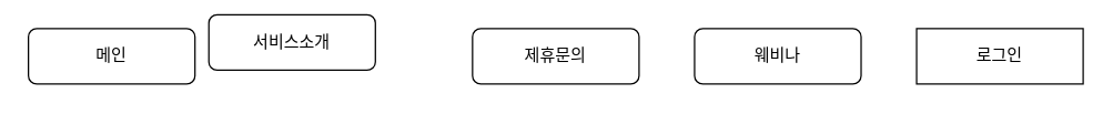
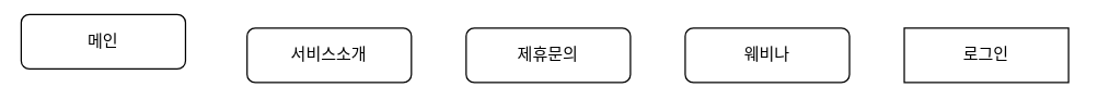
- <mxCell id="3" value="서비스소개" style="rounded=1;whiteSpace=wrap;html=1;" vertex="1" parent="1"><mxGeometry x="150" y="10" width="120" height="40" as="geometry" /></mxCell>
+ <mxCell id="3" value="서비스소개" style="rounded=1;whiteSpace=wrap;html=1;" vertex="1" parent="1"><mxGeometry x="180" y="20" width="120" height="40" as="geometry" /></mxCell>
- <mxCell id="2" value="메인" style="rounded=1;whiteSpace=wrap;html=1;" vertex="1" parent="1"><mxGeometry x="20" y="20" width="120" height="40" as="geometry" /></mxCell>
+ <mxCell id="2" value="메인" style="rounded=1;whiteSpace=wrap;html=1;" vertex="1" parent="1"><mxGeometry x="15" y="10" width="120" height="40" as="geometry" /></mxCell>
